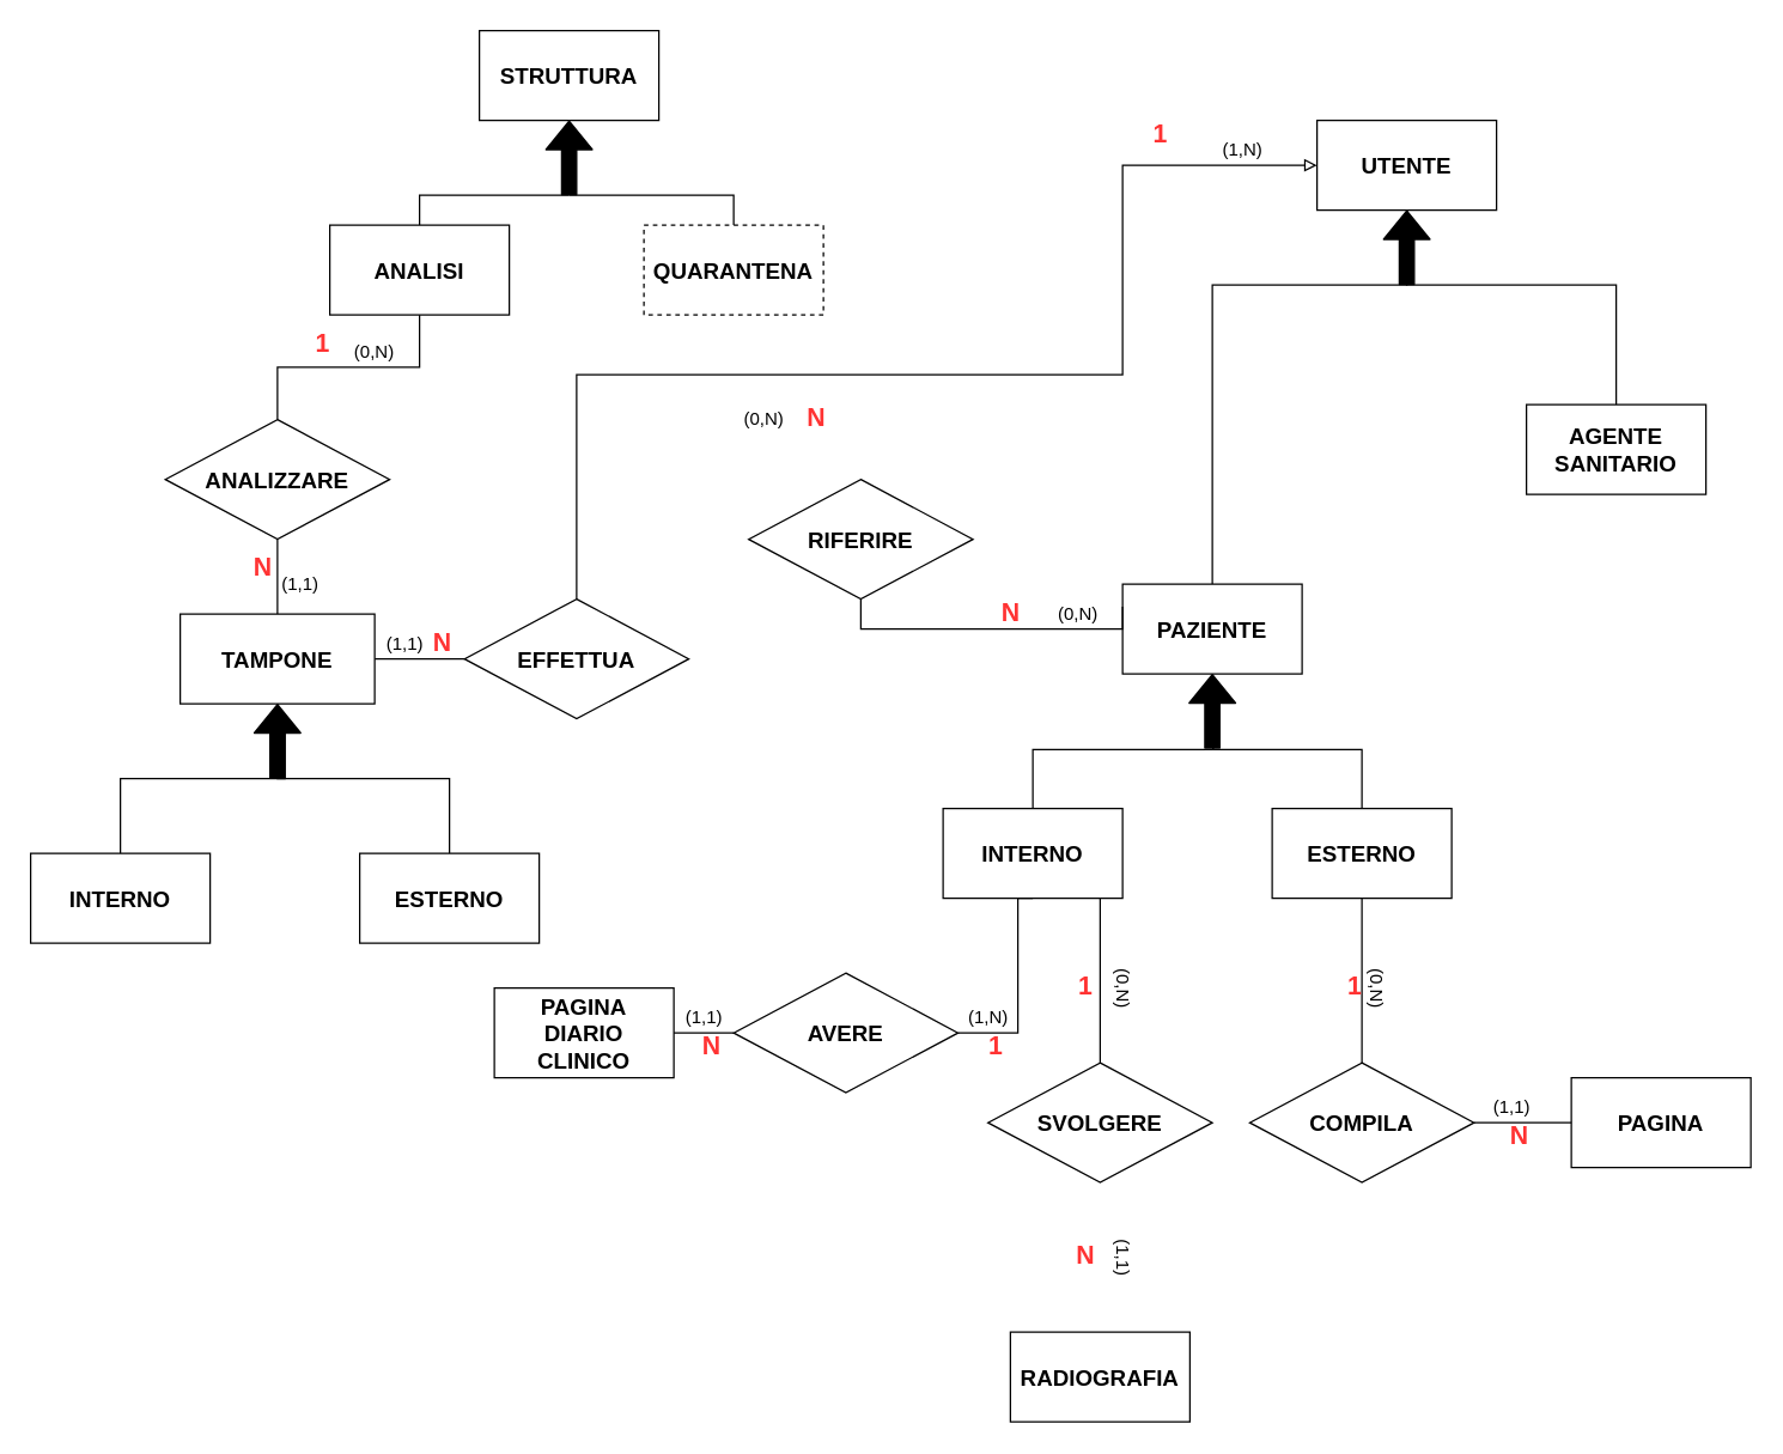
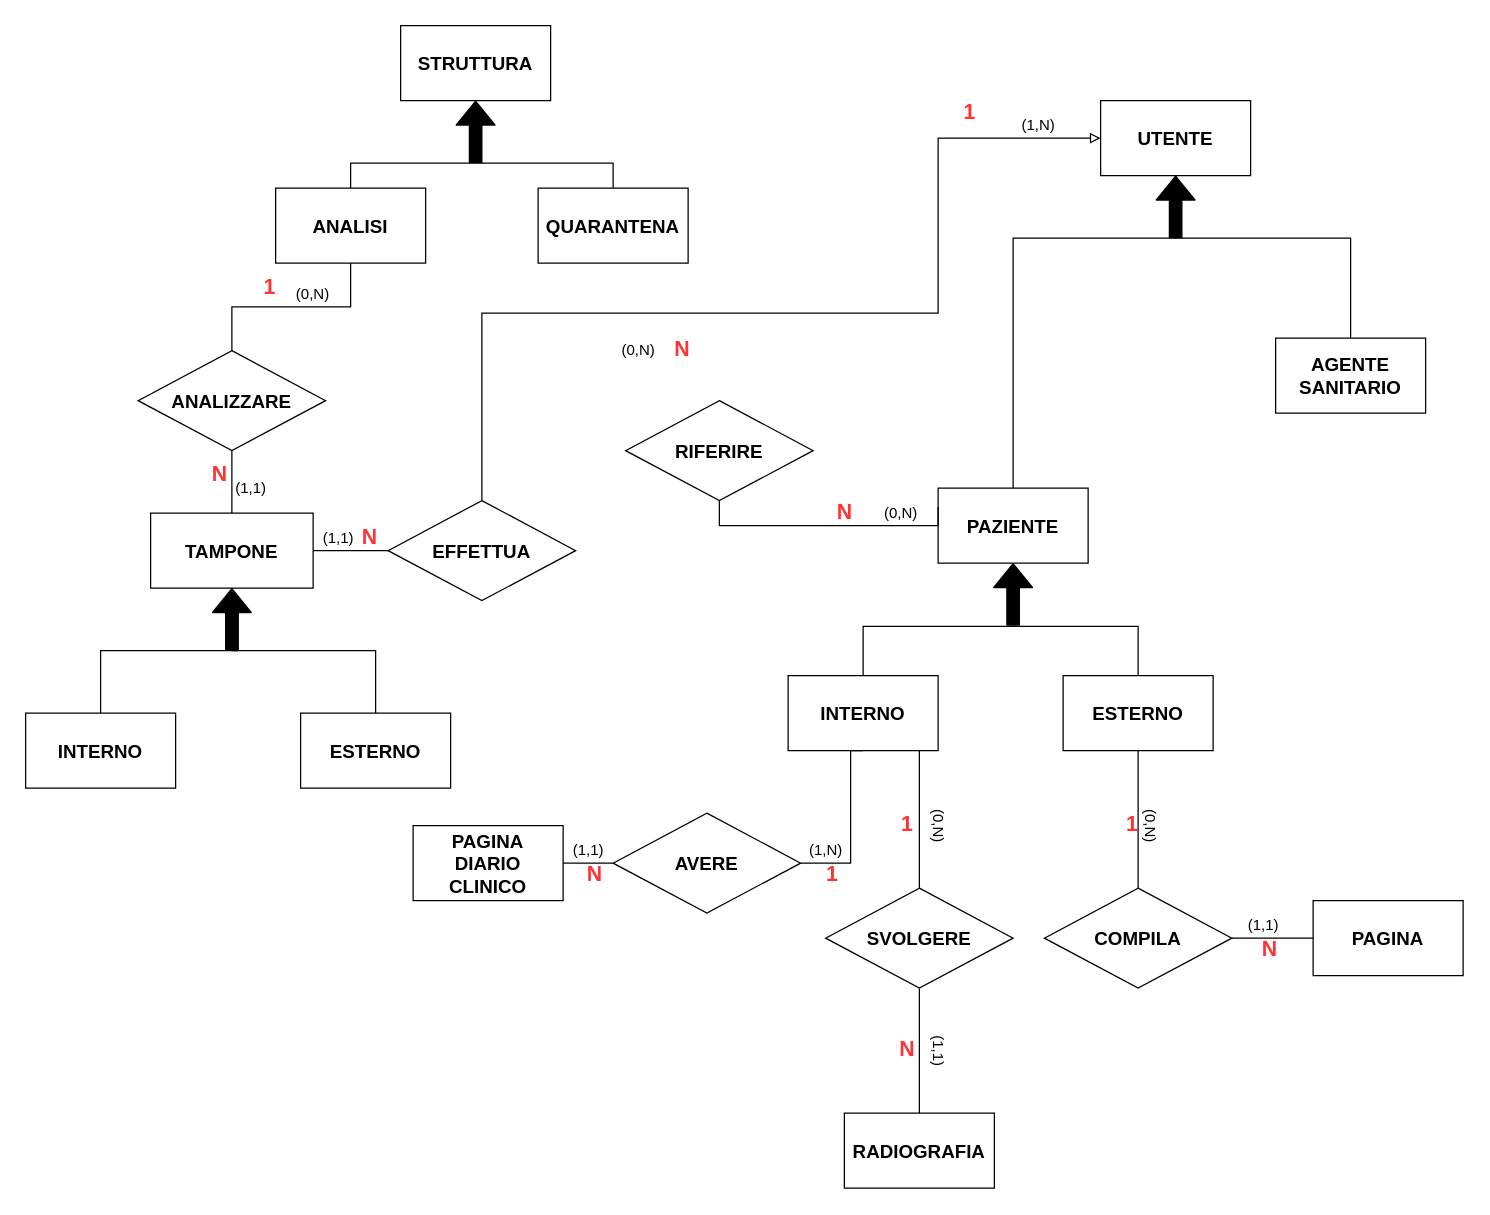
- <mxCell id="6" value="&lt;span style=&quot;font-size: 15px&quot;&gt;&lt;b&gt;QUARANTENA&lt;/b&gt;&lt;/span&gt;" style="rounded=0;whiteSpace=wrap;html=1;dashed=1;" vertex="1" parent="1"><mxGeometry x="430" y="150" width="120" height="60" as="geometry" /></mxCell>
+ <mxCell id="6" value="&lt;span style=&quot;font-size: 15px&quot;&gt;&lt;b&gt;QUARANTENA&lt;/b&gt;&lt;/span&gt;" style="rounded=0;whiteSpace=wrap;html=1;" vertex="1" parent="1"><mxGeometry x="430" y="150" width="120" height="60" as="geometry" /></mxCell>
+ <mxCell id="37" style="edgeStyle=orthogonalEdgeStyle;rounded=0;jumpStyle=arc;jumpSize=19;orthogonalLoop=1;jettySize=auto;html=1;exitX=0.5;exitY=1;exitDx=0;exitDy=0;endArrow=none;endFill=0;strokeColor=#000000;fillColor=#000000;" edge="1" parent="1" source="38" target="23"><mxGeometry relative="1" as="geometry"><Array as="points"><mxPoint x="735" y="870" /><mxPoint x="735" y="870" /></Array></mxGeometry></mxCell>
